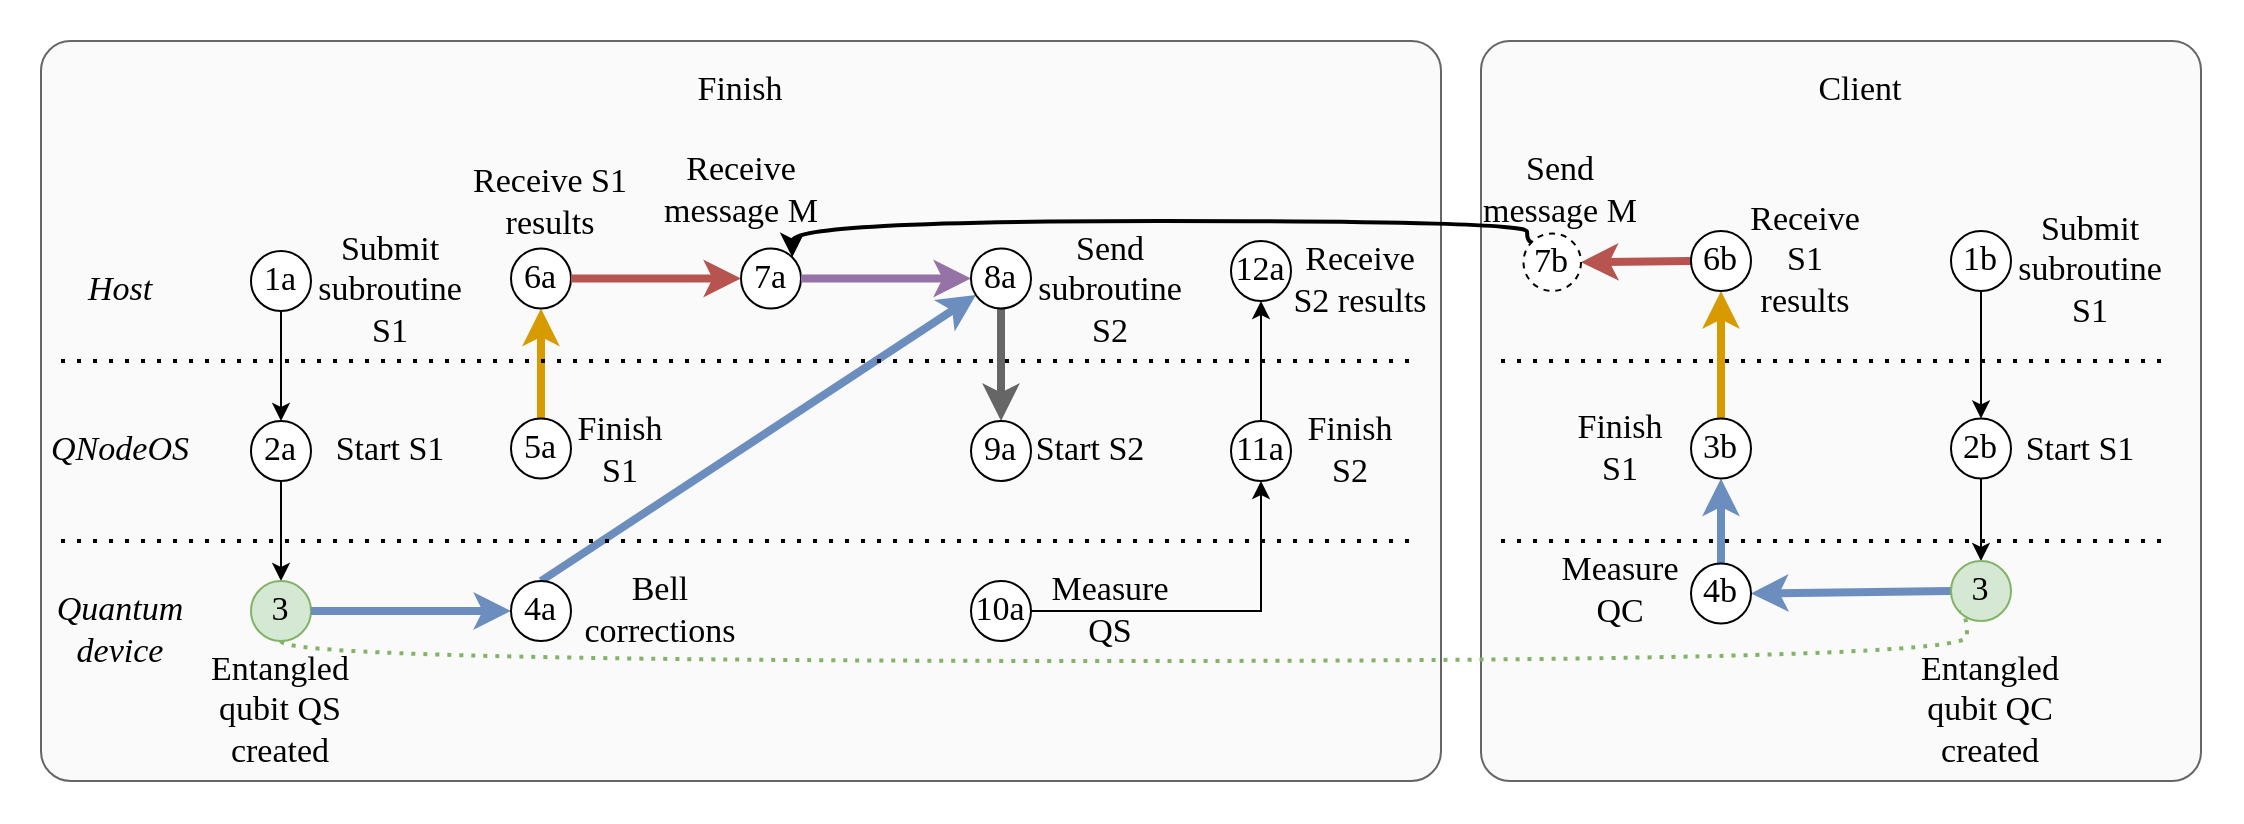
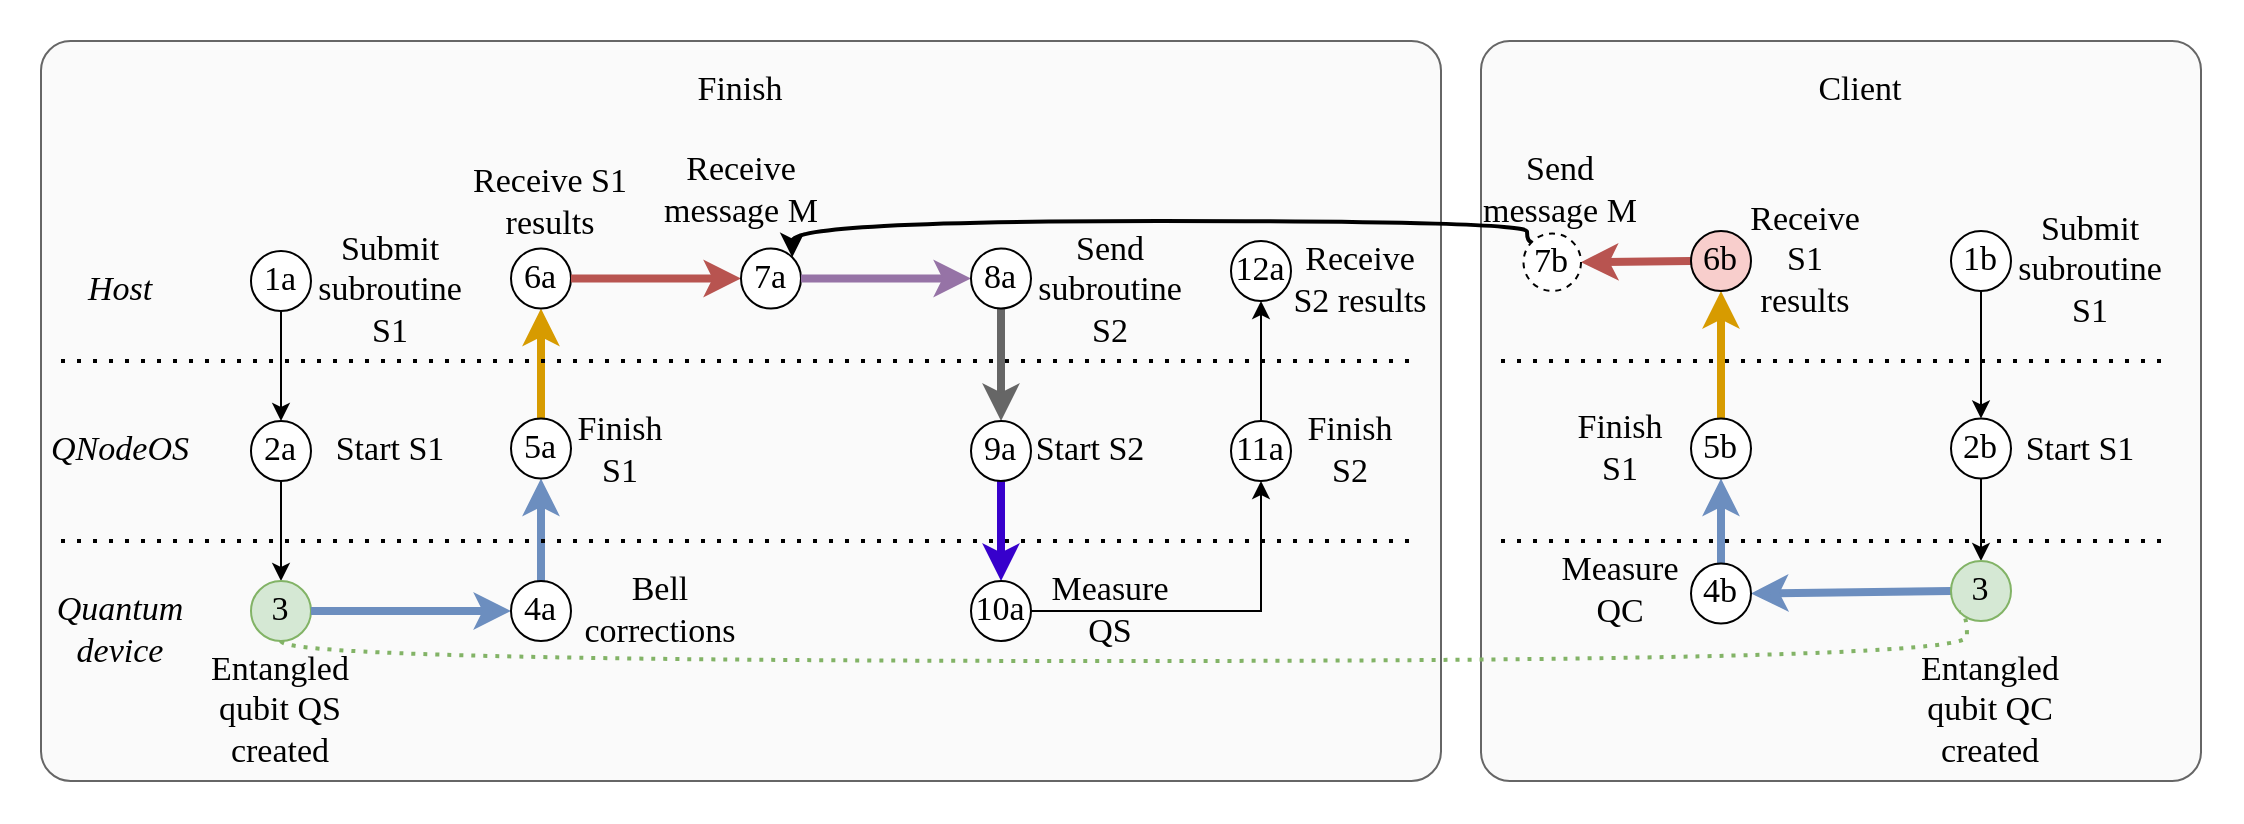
- <mxCell id="55" value="6b" style="ellipse;whiteSpace=wrap;html=1;aspect=fixed;fontSize=17;fontFamily=Times New Roman;" parent="1" vertex="1"><mxGeometry x="845" y="115" width="30" height="30" as="geometry" /></mxCell>
+ <mxCell id="55" value="6b" style="ellipse;whiteSpace=wrap;html=1;aspect=fixed;fontSize=17;fontFamily=Times New Roman;fillColor=#f8cecc;" parent="1" vertex="1"><mxGeometry x="845" y="115" width="30" height="30" as="geometry" /></mxCell>
- <mxCell id="52" value="3b" style="ellipse;whiteSpace=wrap;html=1;aspect=fixed;fontSize=17;fontFamily=Times New Roman;" parent="1" vertex="1"><mxGeometry x="845" y="208.75" width="30" height="30" as="geometry" /></mxCell>
+ <mxCell id="52" value="5b" style="ellipse;whiteSpace=wrap;html=1;aspect=fixed;fontSize=17;fontFamily=Times New Roman;" parent="1" vertex="1"><mxGeometry x="845" y="208.75" width="30" height="30" as="geometry" /></mxCell>
- <mxCell id="13" style="edgeStyle=none;html=1;exitX=0.5;exitY=0;exitDx=0;exitDy=0;fillColor=#dae8fc;strokeColor=#6c8ebf;strokeWidth=4;fontSize=17;fontFamily=Times New Roman;" parent="1" source="14" target="26" edge="1"><mxGeometry relative="1" as="geometry"><mxPoint x="270" y="240" as="targetPoint" /></mxGeometry></mxCell>
+ <mxCell id="13" style="edgeStyle=none;html=1;exitX=0.5;exitY=0;exitDx=0;exitDy=0;entryX=0.5;entryY=1;entryDx=0;entryDy=0;fillColor=#dae8fc;strokeColor=#6c8ebf;strokeWidth=4;fontSize=17;fontFamily=Times New Roman;" parent="1" source="14" target="17" edge="1"><mxGeometry relative="1" as="geometry"><mxPoint x="270" y="240" as="targetPoint" /></mxGeometry></mxCell>
+ <mxCell id="28" style="edgeStyle=none;html=1;exitX=0.5;exitY=1;exitDx=0;exitDy=0;fillColor=#6a00ff;strokeColor=#3700CC;strokeWidth=4;fontSize=17;fontFamily=Times New Roman;" parent="1" source="29" target="31" edge="1"><mxGeometry relative="1" as="geometry" /></mxCell>
